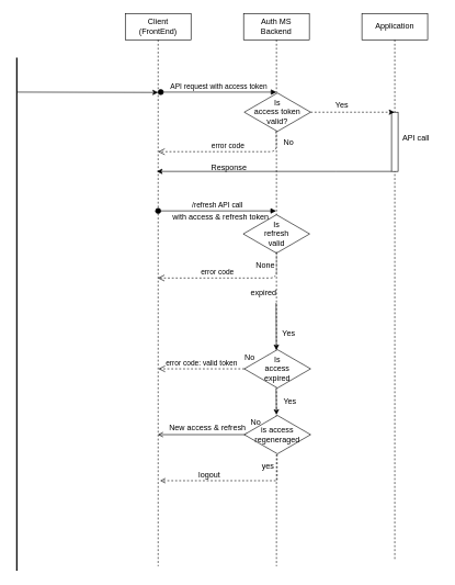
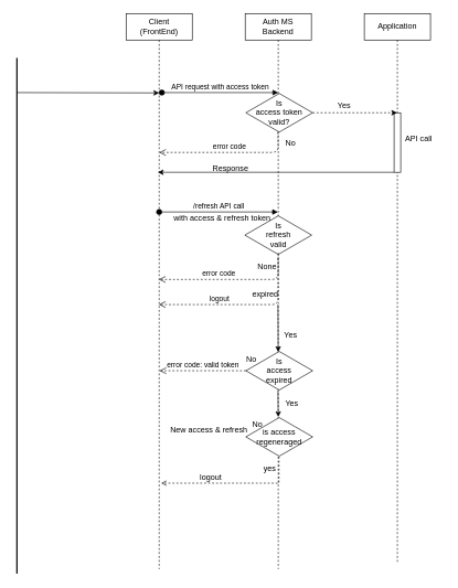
+ <mxCell id="20" value="logout" style="html=1;verticalAlign=bottom;endArrow=open;dashed=1;endSize=8;" parent="1" source="4" target="2" edge="1"><mxGeometry x="0.279" relative="1" as="geometry"><mxPoint x="420" y="450" as="sourcePoint" /><mxPoint x="340" y="450" as="targetPoint" /><Array as="points"><mxPoint x="420" y="390" /><mxPoint x="420" y="460" /><mxPoint x="380" y="460" /><mxPoint x="330" y="460" /></Array><mxPoint x="1" as="offset" /></mxGeometry></mxCell>
- <mxCell id="28" style="edgeStyle=orthogonalEdgeStyle;rounded=0;orthogonalLoop=1;jettySize=auto;html=1;endArrow=open;endFill=0;exitX=0.038;exitY=0.453;exitDx=0;exitDy=0;exitPerimeter=0;" parent="1" source="29" target="2" edge="1"><mxGeometry relative="1" as="geometry"><mxPoint x="245" y="660" as="targetPoint" /><mxPoint x="366" y="660" as="sourcePoint" /><Array as="points"><mxPoint x="375" y="660" /></Array></mxGeometry></mxCell>
